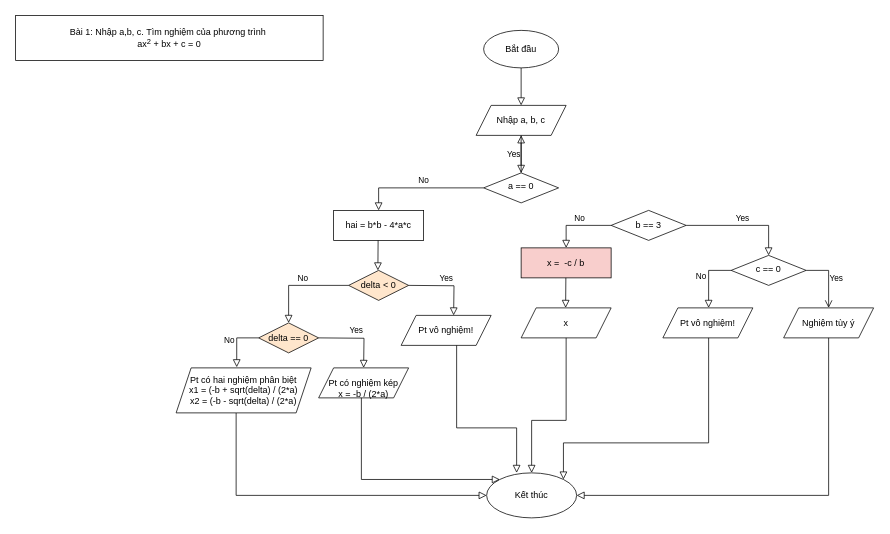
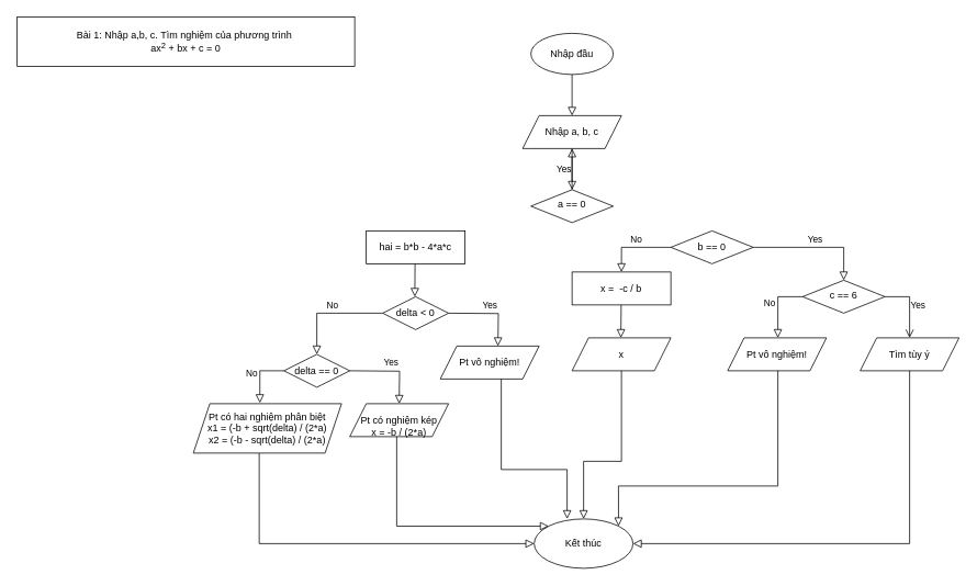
- <mxCell id="6" value="Bắt đầu" style="ellipse;whiteSpace=wrap;html=1;" vertex="1" parent="1"><mxGeometry x="644" y="40" width="100" height="50" as="geometry" /></mxCell>
+ <mxCell id="6" value="Nhập đầu" style="ellipse;whiteSpace=wrap;html=1;" vertex="1" parent="1"><mxGeometry x="644" y="40" width="100" height="50" as="geometry" /></mxCell>
- <mxCell id="3" value="No" style="rounded=0;html=1;jettySize=auto;orthogonalLoop=1;fontSize=11;endArrow=block;endFill=0;endSize=8;strokeWidth=1;shadow=0;labelBackgroundColor=none;edgeStyle=orthogonalEdgeStyle;entryX=0.5;entryY=0;entryDx=0;entryDy=0;" parent="1" source="5" target="17" edge="1"><mxGeometry x="-0.058" y="-10" relative="1" as="geometry"><mxPoint as="offset" /><mxPoint x="534.04" y="280" as="targetPoint" /><Array as="points"><mxPoint x="504" y="250" /></Array></mxGeometry></mxCell>
- <mxCell id="7" value="b == 3" style="rhombus;whiteSpace=wrap;html=1;" vertex="1" parent="1"><mxGeometry x="814" y="280" width="100" height="40" as="geometry" /></mxCell>
+ <mxCell id="7" value="b == 0" style="rhombus;whiteSpace=wrap;html=1;" vertex="1" parent="1"><mxGeometry x="814" y="280" width="100" height="40" as="geometry" /></mxCell>
- <mxCell id="16" value="x =&amp;nbsp; -c / b" style="rounded=0;whiteSpace=wrap;html=1;fillColor=#f8cecc;" vertex="1" parent="1"><mxGeometry x="694" y="330" width="120" height="40" as="geometry" /></mxCell>
+ <mxCell id="16" value="x =&amp;nbsp; -c / b" style="rounded=0;whiteSpace=wrap;html=1;" vertex="1" parent="1"><mxGeometry x="694" y="330" width="120" height="40" as="geometry" /></mxCell>
- <mxCell id="8" value="c == 0" style="rhombus;whiteSpace=wrap;html=1;shadow=0;fontFamily=Helvetica;fontSize=12;align=center;strokeWidth=1;spacing=6;spacingTop=-4;" vertex="1" parent="1"><mxGeometry x="974" y="340" width="100" height="40" as="geometry" /></mxCell>
+ <mxCell id="8" value="c == 6" style="rhombus;whiteSpace=wrap;html=1;shadow=0;fontFamily=Helvetica;fontSize=12;align=center;strokeWidth=1;spacing=6;spacingTop=-4;" vertex="1" parent="1"><mxGeometry x="974" y="340" width="100" height="40" as="geometry" /></mxCell>
- <mxCell id="18" value="delta &amp;lt; 0" style="rhombus;whiteSpace=wrap;html=1;fillColor=#ffe6cc;" vertex="1" parent="1"><mxGeometry x="464" y="360" width="80" height="40" as="geometry" /></mxCell>
+ <mxCell id="18" value="delta &amp;lt; 0" style="rhombus;whiteSpace=wrap;html=1;" vertex="1" parent="1"><mxGeometry x="464" y="360" width="80" height="40" as="geometry" /></mxCell>
- <mxCell id="15" value="Nghiệm tùy ý" style="shape=parallelogram;perimeter=parallelogramPerimeter;whiteSpace=wrap;html=1;fixedSize=1;" vertex="1" parent="1"><mxGeometry x="1044" y="410" width="120" height="40" as="geometry" /></mxCell>
+ <mxCell id="15" value="Tìm tùy ý" style="shape=parallelogram;perimeter=parallelogramPerimeter;whiteSpace=wrap;html=1;fixedSize=1;" vertex="1" parent="1"><mxGeometry x="1044" y="410" width="120" height="40" as="geometry" /></mxCell>
- <mxCell id="25" value="delta == 0" style="rhombus;whiteSpace=wrap;html=1;fillColor=#ffe6cc;" vertex="1" parent="1"><mxGeometry x="344" y="430" width="80" height="40" as="geometry" /></mxCell>
+ <mxCell id="25" value="delta == 0" style="rhombus;whiteSpace=wrap;html=1;" vertex="1" parent="1"><mxGeometry x="344" y="430" width="80" height="40" as="geometry" /></mxCell>
